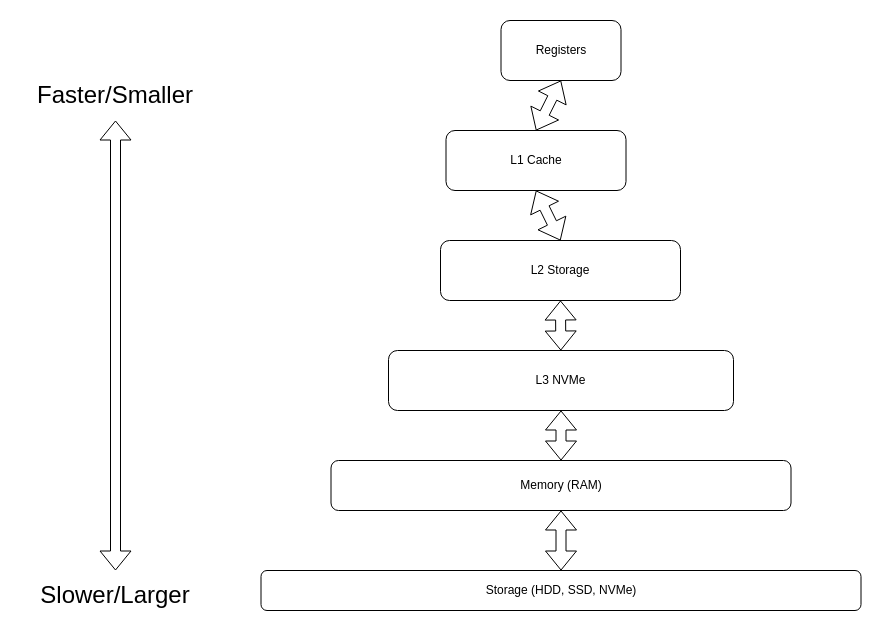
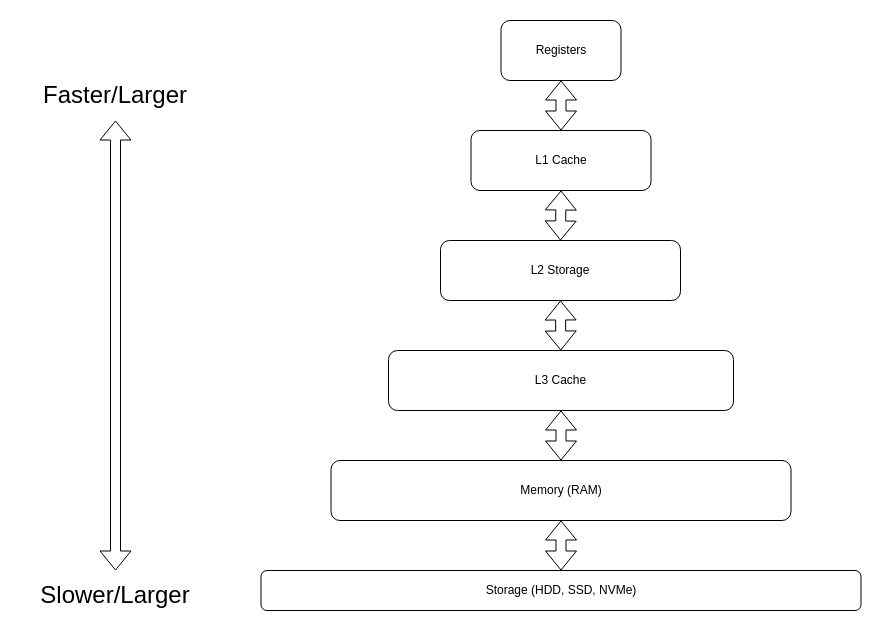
- <mxCell id="8" value="&lt;font style=&quot;font-size: 24px;&quot;&gt;Faster/Smaller&lt;/font&gt;" style="text;html=1;strokeColor=none;fillColor=none;align=center;verticalAlign=middle;whiteSpace=wrap;rounded=0;" parent="1" vertex="1"><mxGeometry x="20" y="70" width="190" height="50" as="geometry" /></mxCell>
+ <mxCell id="8" value="&lt;font style=&quot;font-size: 24px;&quot;&gt;Faster/Larger&lt;/font&gt;" style="text;html=1;strokeColor=none;fillColor=none;align=center;verticalAlign=middle;whiteSpace=wrap;rounded=0;" parent="1" vertex="1"><mxGeometry x="20" y="70" width="190" height="50" as="geometry" /></mxCell>
- <mxCell id="3" value="&lt;div&gt;L1 Cache&lt;/div&gt;" style="rounded=1;whiteSpace=wrap;html=1;" parent="1" vertex="1"><mxGeometry x="445.5" y="130" width="180" height="60" as="geometry" /></mxCell>
+ <mxCell id="3" value="&lt;div&gt;L1 Cache&lt;/div&gt;" style="rounded=1;whiteSpace=wrap;html=1;" parent="1" vertex="1"><mxGeometry x="470.5" y="130" width="180" height="60" as="geometry" /></mxCell>
- <mxCell id="5" value="L3 NVMe" style="rounded=1;whiteSpace=wrap;html=1;" parent="1" vertex="1"><mxGeometry x="388" y="350" width="345" height="60" as="geometry" /></mxCell>
+ <mxCell id="5" value="L3 Cache" style="rounded=1;whiteSpace=wrap;html=1;" parent="1" vertex="1"><mxGeometry x="388" y="350" width="345" height="60" as="geometry" /></mxCell>
- <mxCell id="6" value="Memory (RAM)" style="rounded=1;whiteSpace=wrap;html=1;" parent="1" vertex="1"><mxGeometry x="330.5" y="460" width="460" height="50" as="geometry" /></mxCell>
+ <mxCell id="6" value="Memory (RAM)" style="rounded=1;whiteSpace=wrap;html=1;" parent="1" vertex="1"><mxGeometry x="330.5" y="460" width="460" height="60" as="geometry" /></mxCell>
